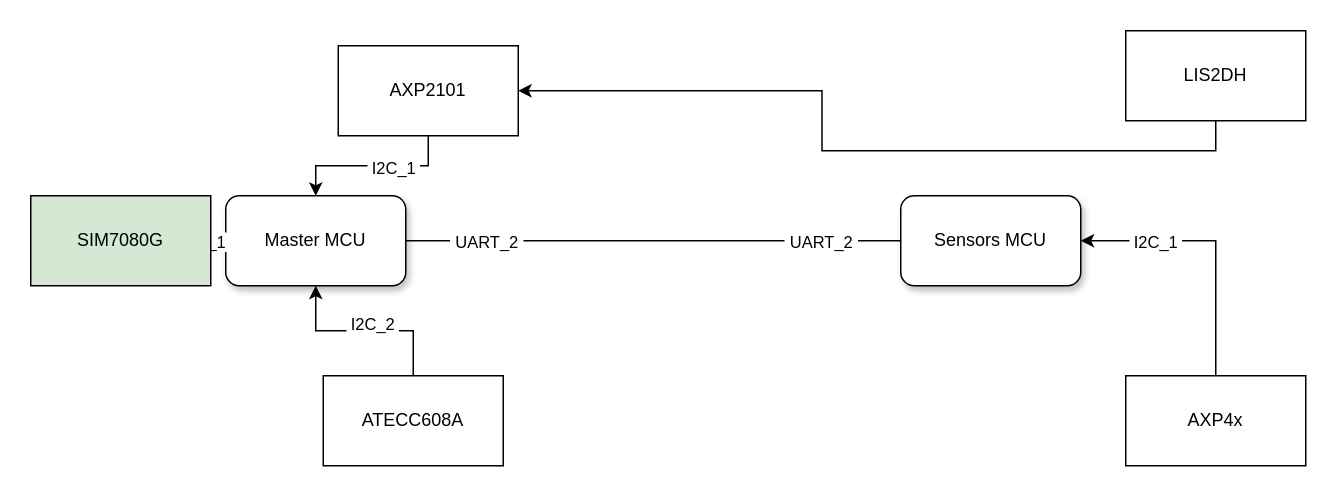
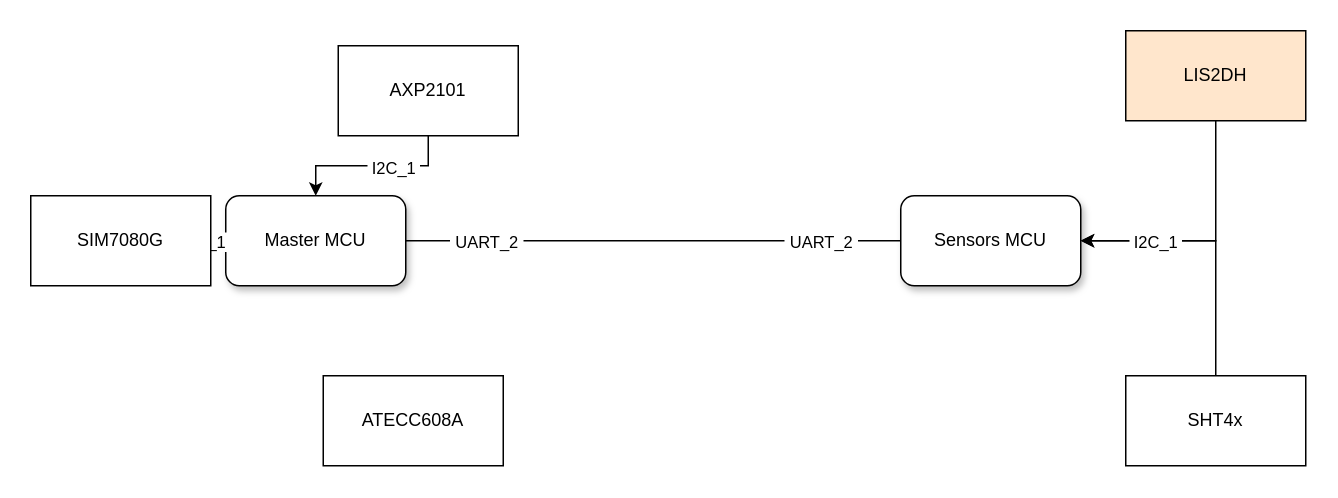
- <mxCell id="17" value="LIS&lt;span style=&quot;background-color: initial;&quot;&gt;2DH&lt;/span&gt;" style="whiteSpace=wrap;html=1;" parent="1" vertex="1"><mxGeometry x="750" y="20" width="120" height="60" as="geometry" /></mxCell>
+ <mxCell id="17" value="LIS&lt;span style=&quot;background-color: initial;&quot;&gt;2DH&lt;/span&gt;" style="whiteSpace=wrap;html=1;fillColor=#ffe6cc;" parent="1" vertex="1"><mxGeometry x="750" y="20" width="120" height="60" as="geometry" /></mxCell>
- <mxCell id="16" style="edgeStyle=orthogonalEdgeStyle;rounded=0;orthogonalLoop=1;jettySize=auto;html=1;exitX=0.5;exitY=1;exitDx=0;exitDy=0;" parent="1" source="17" target="12" edge="1"><mxGeometry relative="1" as="geometry" /></mxCell>
+ <mxCell id="16" style="edgeStyle=orthogonalEdgeStyle;rounded=0;orthogonalLoop=1;jettySize=auto;html=1;exitX=0.5;exitY=1;exitDx=0;exitDy=0;entryX=1;entryY=0.5;entryDx=0;entryDy=0;" parent="1" source="17" target="6" edge="1"><mxGeometry relative="1" as="geometry" /></mxCell>
- <mxCell id="9" value="SIM7080G" style="whiteSpace=wrap;html=1;fillColor=#d5e8d4;" parent="1" vertex="1"><mxGeometry x="20" y="130" width="120" height="60" as="geometry" /></mxCell>
+ <mxCell id="9" value="SIM7080G" style="whiteSpace=wrap;html=1;" parent="1" vertex="1"><mxGeometry x="20" y="130" width="120" height="60" as="geometry" /></mxCell>
- <mxCell id="7" style="edgeStyle=orthogonalEdgeStyle;rounded=0;orthogonalLoop=1;jettySize=auto;html=1;exitX=1;exitY=0.5;exitDx=0;exitDy=0;entryX=0;entryY=0.5;entryDx=0;entryDy=0;" parent="1" source="9" target="5" edge="1"><mxGeometry relative="1" as="geometry" /></mxCell>
+ <mxCell id="7" style="edgeStyle=orthogonalEdgeStyle;rounded=0;orthogonalLoop=1;jettySize=auto;html=1;exitX=1;exitY=0.5;exitDx=0;exitDy=0;entryX=0;entryY=0.5;entryDx=0;entryDy=0;endArrow=diamond;" parent="1" source="9" target="5" edge="1"><mxGeometry relative="1" as="geometry" /></mxCell>
- <mxCell id="13" style="edgeStyle=orthogonalEdgeStyle;rounded=0;orthogonalLoop=1;jettySize=auto;html=1;exitX=0.5;exitY=0;exitDx=0;exitDy=0;entryX=0.5;entryY=1;entryDx=0;entryDy=0;" parent="1" source="15" target="5" edge="1"><mxGeometry relative="1" as="geometry" /></mxCell>
- <mxCell id="14" value="&amp;nbsp;I2C_2&amp;nbsp;" style="edgeLabel;html=1;align=center;verticalAlign=middle;resizable=0;points=[];" parent="13" vertex="1" connectable="0"><mxGeometry x="-0.1" y="-2" relative="1" as="geometry"><mxPoint x="-2" y="-3" as="offset" /></mxGeometry></mxCell>
- <mxCell id="20" value="AXP4x" style="whiteSpace=wrap;html=1;" parent="1" vertex="1"><mxGeometry x="750" y="250" width="120" height="60" as="geometry" /></mxCell>
+ <mxCell id="20" value="SHT4x" style="whiteSpace=wrap;html=1;" parent="1" vertex="1"><mxGeometry x="750" y="250" width="120" height="60" as="geometry" /></mxCell>
